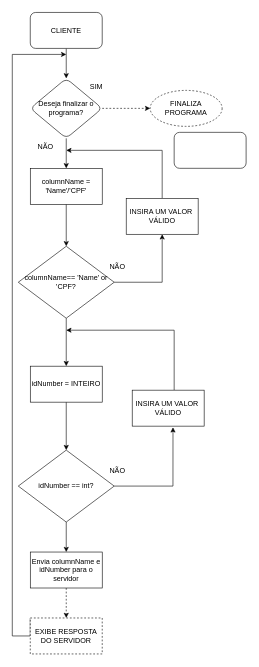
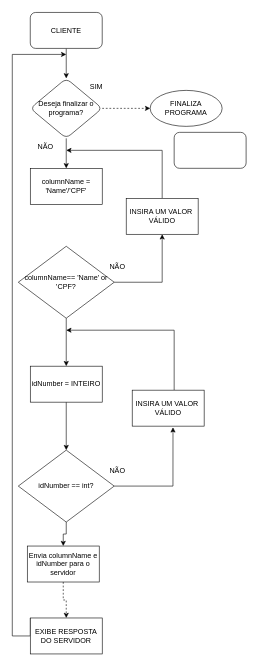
- <mxCell id="29" value="FINALIZA PROGRAMA" style="ellipse;whiteSpace=wrap;html=1;rounded=1;dashed=1;" parent="1" vertex="1"><mxGeometry x="250" y="150" width="120" height="60" as="geometry" /></mxCell>
+ <mxCell id="29" value="FINALIZA PROGRAMA" style="ellipse;whiteSpace=wrap;html=1;rounded=1;" parent="1" vertex="1"><mxGeometry x="250" y="150" width="120" height="60" as="geometry" /></mxCell>
- <mxCell id="9" value="" style="edgeStyle=orthogonalEdgeStyle;rounded=0;orthogonalLoop=1;jettySize=auto;html=1;" parent="1" source="10" target="13" edge="1"><mxGeometry relative="1" as="geometry" /></mxCell>
- <mxCell id="26" value="Envia columnName e idNumber para o servidor" style="whiteSpace=wrap;html=1;rounded=0;" parent="1" vertex="1"><mxGeometry x="50" y="920" width="120" height="60" as="geometry" /></mxCell>
+ <mxCell id="26" value="Envia columnName e idNumber para o servidor" style="whiteSpace=wrap;html=1;rounded=0;" parent="1" vertex="1"><mxGeometry x="45" y="910" width="120" height="60" as="geometry" /></mxCell>
- <mxCell id="28" value="EXIBE RESPOSTA DO SERVIDOR" style="rounded=0;whiteSpace=wrap;html=1;dashed=1;" parent="1" vertex="1"><mxGeometry x="50" y="1030" width="120" height="60" as="geometry" /></mxCell>
+ <mxCell id="28" value="EXIBE RESPOSTA DO SERVIDOR" style="rounded=0;whiteSpace=wrap;html=1;" parent="1" vertex="1"><mxGeometry x="50" y="1030" width="120" height="60" as="geometry" /></mxCell>
